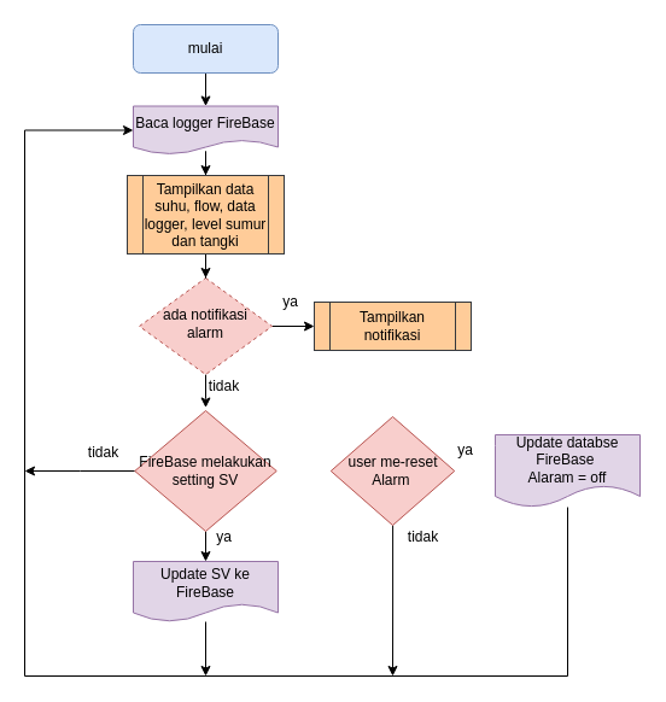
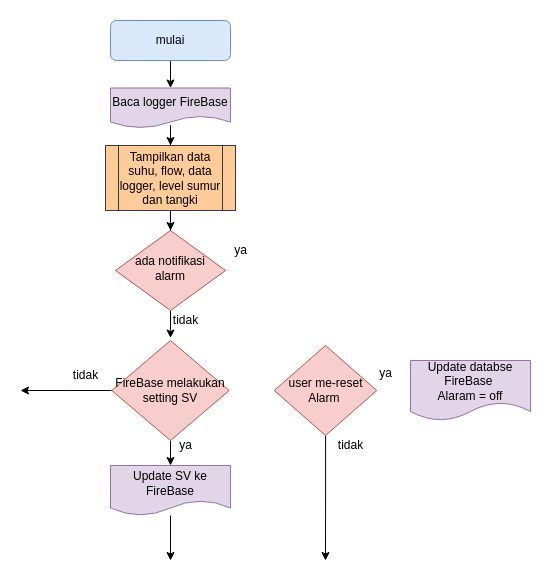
- <mxCell id="6" value="ada notifikasi alarm" style="rhombus;whiteSpace=wrap;html=1;shadow=0;fontFamily=Helvetica;fontSize=12;align=center;strokeWidth=1;spacing=6;spacingTop=-4;fillColor=#f8cecc;strokeColor=#b85450;dashed=1;" parent="1" vertex="1"><mxGeometry x="115" y="230" width="110" height="80" as="geometry" /></mxCell>
+ <mxCell id="6" value="ada notifikasi alarm" style="rhombus;whiteSpace=wrap;html=1;shadow=0;fontFamily=Helvetica;fontSize=12;align=center;strokeWidth=1;spacing=6;spacingTop=-4;fillColor=#f8cecc;strokeColor=#b85450;" parent="1" vertex="1"><mxGeometry x="115" y="230" width="110" height="80" as="geometry" /></mxCell>
- <mxCell id="5" style="edgeStyle=orthogonalEdgeStyle;rounded=0;orthogonalLoop=1;jettySize=auto;html=1;entryX=0;entryY=0.5;entryDx=0;entryDy=0;" edge="1" parent="1" source="6" target="18"><mxGeometry relative="1" as="geometry" /></mxCell>
- <mxCell id="18" value="Tampilkan notifikasi" style="shape=process;whiteSpace=wrap;html=1;backgroundOutline=1;fillColor=#ffcc99;strokeColor=#36393d;" vertex="1" parent="1"><mxGeometry x="260" y="250" width="130" height="40" as="geometry" /></mxCell>
- <mxCell id="14" style="edgeStyle=orthogonalEdgeStyle;rounded=0;orthogonalLoop=1;jettySize=auto;html=1;entryX=0;entryY=0.5;entryDx=0;entryDy=0;" edge="1" parent="1" source="15" target="8"><mxGeometry relative="1" as="geometry"><Array as="points"><mxPoint x="470" y="560" /><mxPoint x="20" y="560" /><mxPoint x="20" y="108" /></Array></mxGeometry></mxCell>
